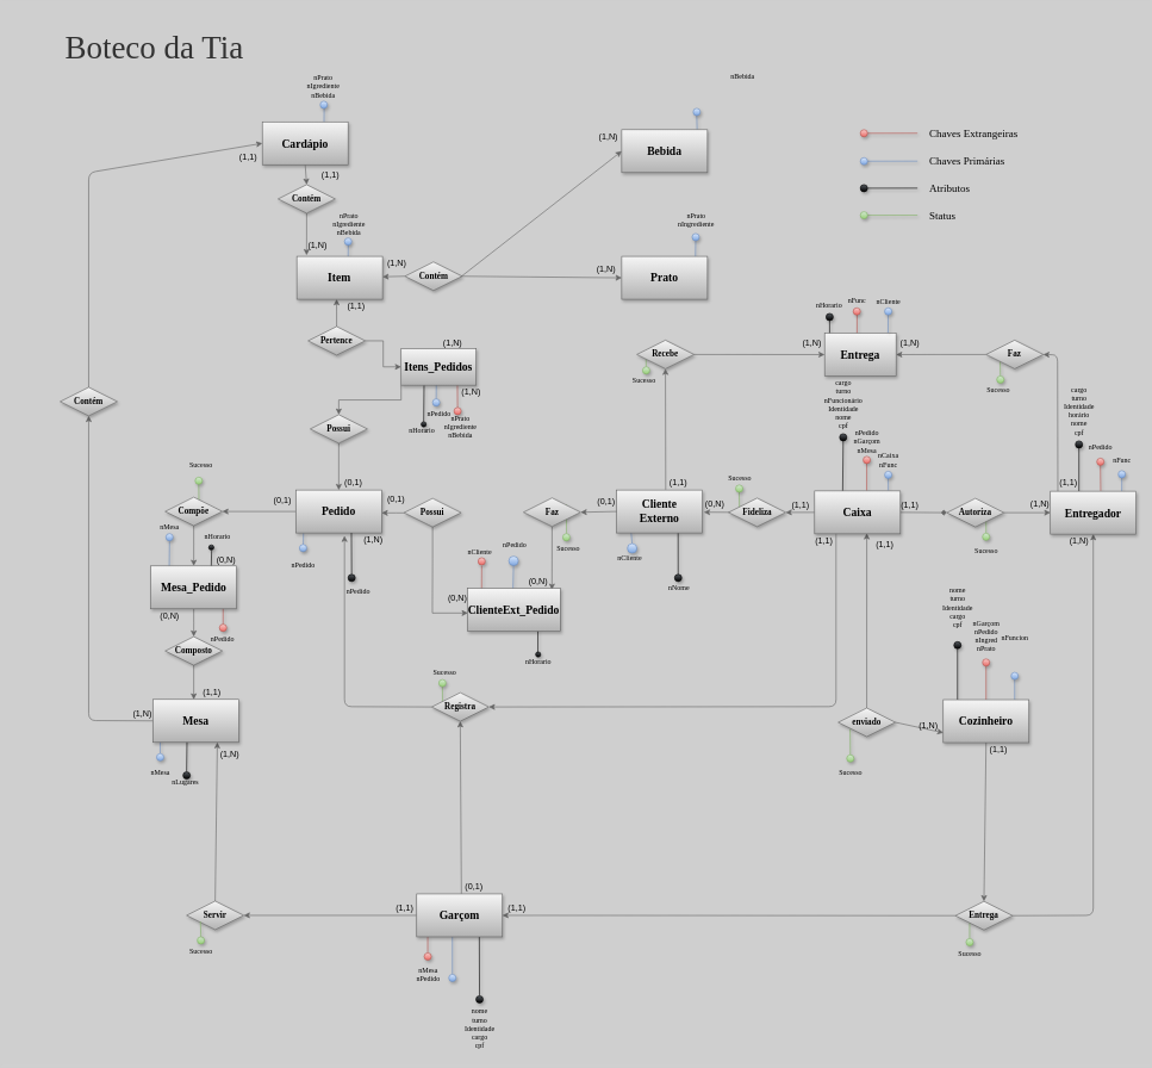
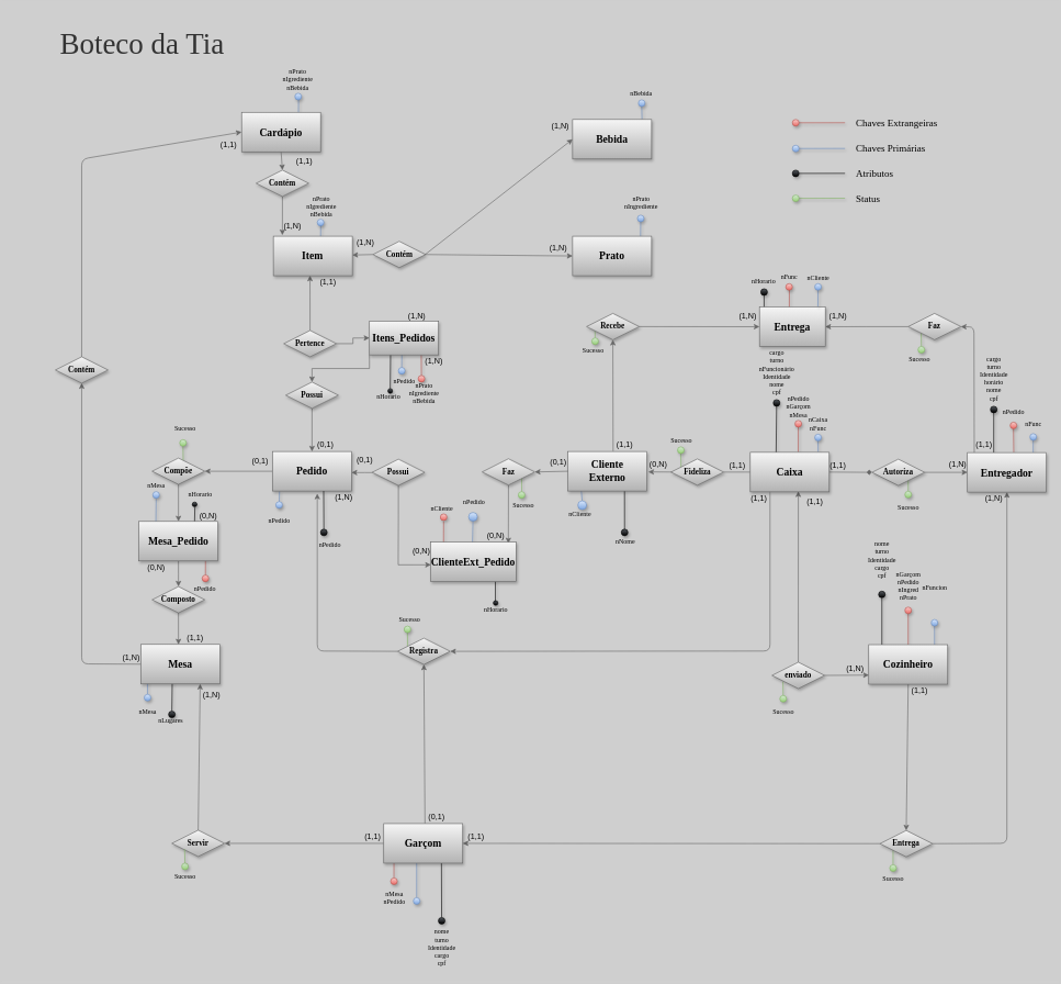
- <mxCell id="147" value="nBebida" style="text;strokeColor=none;fillColor=none;html=1;fontSize=10;fontStyle=0;verticalAlign=middle;align=center;fontFamily=Ubuntu;strokeWidth=1;shadow=1;" parent="1" vertex="1"><mxGeometry x="1027.5" y="96.12" width="20" height="20" as="geometry" /></mxCell>
+ <mxCell id="147" value="nBebida" style="text;strokeColor=none;fillColor=none;html=1;fontSize=10;fontStyle=0;verticalAlign=middle;align=center;fontFamily=Ubuntu;strokeWidth=1;shadow=1;" parent="1" vertex="1"><mxGeometry x="962.5" y="131.12" width="20" height="20" as="geometry" /></mxCell>
- <mxCell id="97" value="Pertence" style="rhombus;whiteSpace=wrap;html=1;fillColor=#f5f5f5;fontSize=12;fontFamily=Ubuntu;fontStyle=1;strokeWidth=1;shadow=1;gradientColor=#b3b3b3;strokeColor=#666666;" parent="1" vertex="1"><mxGeometry x="430" y="456.26" width="80" height="40" as="geometry" /></mxCell>
+ <mxCell id="97" value="Pertence" style="rhombus;whiteSpace=wrap;html=1;fillColor=#f5f5f5;fontSize=12;fontFamily=Ubuntu;fontStyle=1;strokeWidth=1;shadow=1;gradientColor=#b3b3b3;strokeColor=#666666;" parent="1" vertex="1"><mxGeometry x="430" y="501.26" width="80" height="40" as="geometry" /></mxCell>
- <mxCell id="103" value="" style="endArrow=classic;html=1;fontFamily=Ubuntu;fontSize=12;fontColor=#000000;entryX=1;entryY=0.5;entryDx=0;entryDy=0;exitX=0;exitY=0.5;exitDx=0;exitDy=0;fontStyle=1;strokeWidth=1;shadow=0;gradientColor=#b3b3b3;fillColor=#f5f5f5;strokeColor=#666666;" parent="1" source="110" target="138" edge="1"><mxGeometry width="50" height="50" relative="1" as="geometry"><mxPoint x="1149" y="806.26" as="sourcePoint" /><mxPoint x="1199" y="756.26" as="targetPoint" /></mxGeometry></mxCell>
+ <mxCell id="103" value="" style="endArrow=none;html=1;fontFamily=Ubuntu;fontSize=12;fontColor=#000000;entryX=1;entryY=0.5;entryDx=0;entryDy=0;exitX=0;exitY=0.5;exitDx=0;exitDy=0;fontStyle=1;strokeWidth=1;shadow=0;gradientColor=#b3b3b3;fillColor=#f5f5f5;strokeColor=#666666;" parent="1" source="110" target="138" edge="1"><mxGeometry width="50" height="50" relative="1" as="geometry"><mxPoint x="1149" y="806.26" as="sourcePoint" /><mxPoint x="1199" y="756.26" as="targetPoint" /></mxGeometry></mxCell>
- <mxCell id="133" value="enviado" style="rhombus;whiteSpace=wrap;html=1;fillColor=#f5f5f5;fontSize=12;fontFamily=Ubuntu;fontStyle=1;strokeWidth=1;shadow=1;gradientColor=#b3b3b3;strokeColor=#666666;" parent="1" vertex="1"><mxGeometry x="1172" y="990" width="80" height="40" as="geometry" /></mxCell>
+ <mxCell id="133" value="enviado" style="rhombus;whiteSpace=wrap;html=1;fillColor=#f5f5f5;fontSize=12;fontFamily=Ubuntu;fontStyle=1;strokeWidth=1;shadow=1;gradientColor=#b3b3b3;strokeColor=#666666;" parent="1" vertex="1"><mxGeometry x="1172" y="1005" width="80" height="40" as="geometry" /></mxCell>
